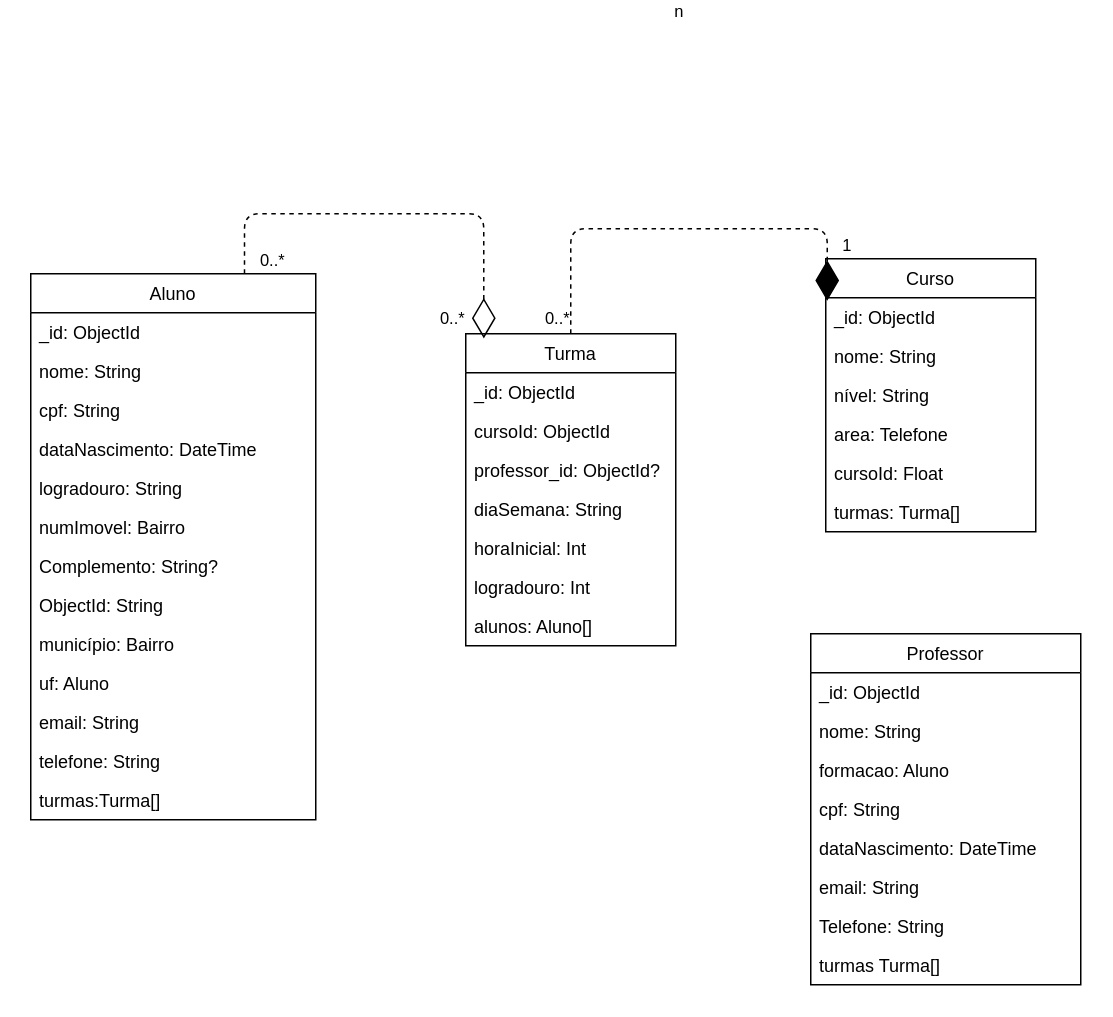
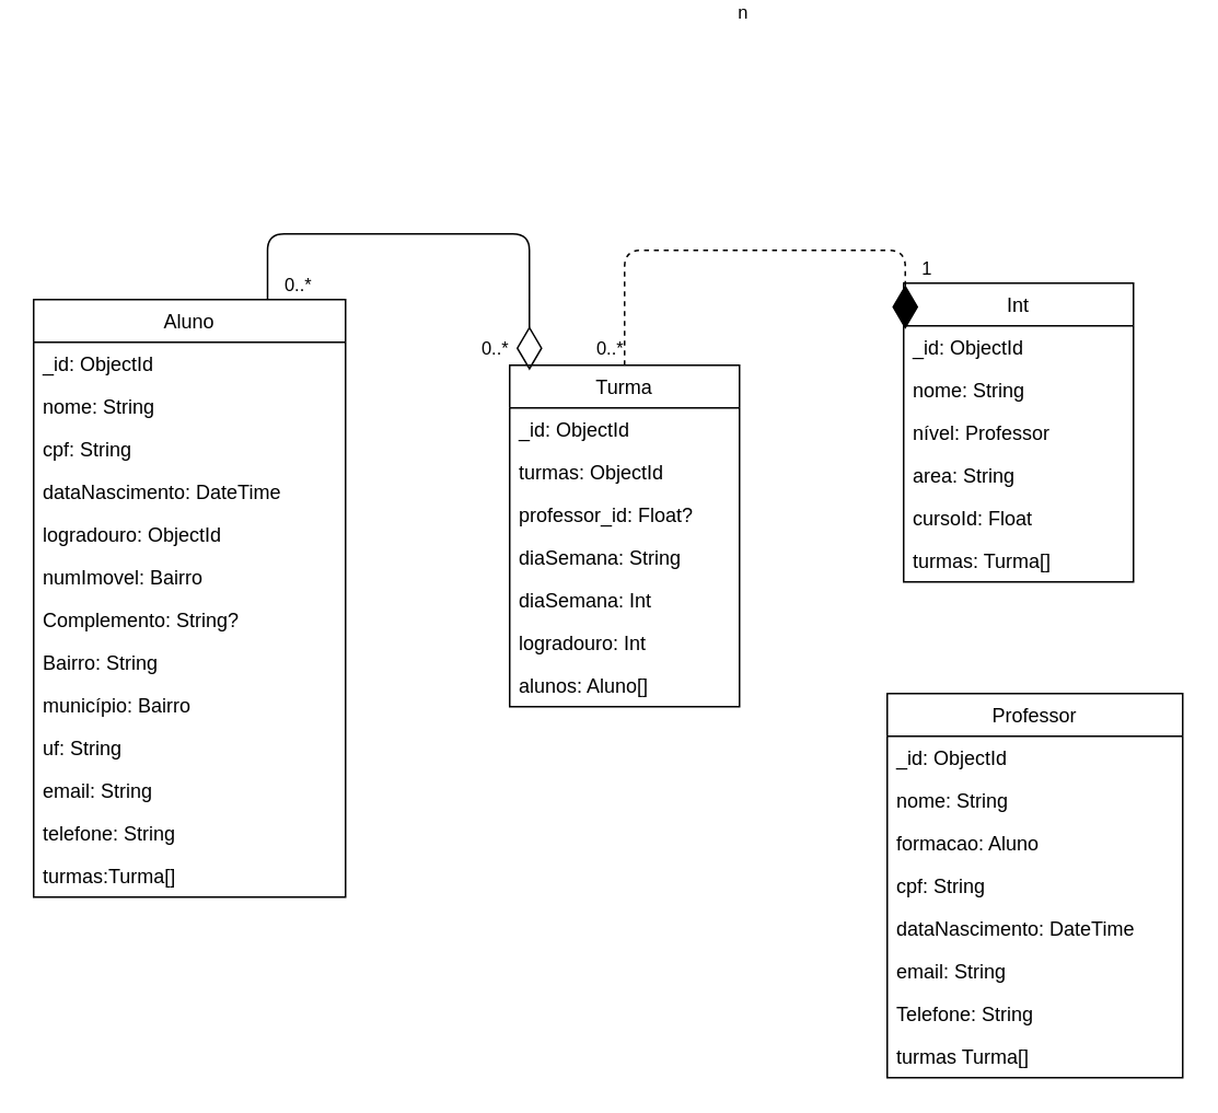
- <mxCell id="44" value="" style="endArrow=diamondThin;endFill=0;endSize=24;html=1;edgeStyle=orthogonalEdgeStyle;entryX=0.086;entryY=0.015;entryDx=0;entryDy=0;entryPerimeter=0;exitX=0.75;exitY=0;exitDx=0;exitDy=0;dashed=1;" parent="1" source="2" target="32" edge="1"><mxGeometry width="160" relative="1" as="geometry"><mxPoint x="170" y="20" as="sourcePoint" /><mxPoint x="344" y="60" as="targetPoint" /><Array as="points"><mxPoint x="163" y="20" /><mxPoint x="322" y="20" /></Array></mxGeometry></mxCell>
+ <mxCell id="44" value="" style="endArrow=diamondThin;endFill=0;endSize=24;html=1;edgeStyle=orthogonalEdgeStyle;entryX=0.086;entryY=0.015;entryDx=0;entryDy=0;entryPerimeter=0;exitX=0.75;exitY=0;exitDx=0;exitDy=0;" parent="1" source="2" target="32" edge="1"><mxGeometry width="160" relative="1" as="geometry"><mxPoint x="170" y="20" as="sourcePoint" /><mxPoint x="344" y="60" as="targetPoint" /><Array as="points"><mxPoint x="163" y="20" /><mxPoint x="322" y="20" /></Array></mxGeometry></mxCell>
- <mxCell id="16" value="Curso" style="swimlane;fontStyle=0;childLayout=stackLayout;horizontal=1;startSize=26;fillColor=none;horizontalStack=0;resizeParent=1;resizeParentMax=0;resizeLast=0;collapsible=1;marginBottom=0;" parent="1" vertex="1"><mxGeometry x="550" y="50" width="140" height="182" as="geometry" /></mxCell>
+ <mxCell id="16" value="Int" style="swimlane;fontStyle=0;childLayout=stackLayout;horizontal=1;startSize=26;fillColor=none;horizontalStack=0;resizeParent=1;resizeParentMax=0;resizeLast=0;collapsible=1;marginBottom=0;" parent="1" vertex="1"><mxGeometry x="550" y="50" width="140" height="182" as="geometry" /></mxCell>
- <mxCell id="19" value="nível: String" style="text;strokeColor=none;fillColor=none;align=left;verticalAlign=top;spacingLeft=4;spacingRight=4;overflow=hidden;rotatable=0;points=[[0,0.5],[1,0.5]];portConstraint=eastwest;" parent="16" vertex="1"><mxGeometry y="78" width="140" height="26" as="geometry" /></mxCell>
+ <mxCell id="19" value="nível: Professor" style="text;strokeColor=none;fillColor=none;align=left;verticalAlign=top;spacingLeft=4;spacingRight=4;overflow=hidden;rotatable=0;points=[[0,0.5],[1,0.5]];portConstraint=eastwest;" parent="16" vertex="1"><mxGeometry y="78" width="140" height="26" as="geometry" /></mxCell>
- <mxCell id="34" value="cursoId: ObjectId" style="text;strokeColor=none;fillColor=none;align=left;verticalAlign=top;spacingLeft=4;spacingRight=4;overflow=hidden;rotatable=0;points=[[0,0.5],[1,0.5]];portConstraint=eastwest;" parent="32" vertex="1"><mxGeometry y="52" width="140" height="26" as="geometry" /></mxCell>
+ <mxCell id="34" value="turmas: ObjectId" style="text;strokeColor=none;fillColor=none;align=left;verticalAlign=top;spacingLeft=4;spacingRight=4;overflow=hidden;rotatable=0;points=[[0,0.5],[1,0.5]];portConstraint=eastwest;" parent="32" vertex="1"><mxGeometry y="52" width="140" height="26" as="geometry" /></mxCell>
- <mxCell id="20" value="area: Telefone" style="text;strokeColor=none;fillColor=none;align=left;verticalAlign=top;spacingLeft=4;spacingRight=4;overflow=hidden;rotatable=0;points=[[0,0.5],[1,0.5]];portConstraint=eastwest;" parent="16" vertex="1"><mxGeometry y="104" width="140" height="26" as="geometry" /></mxCell>
+ <mxCell id="20" value="area: String" style="text;strokeColor=none;fillColor=none;align=left;verticalAlign=top;spacingLeft=4;spacingRight=4;overflow=hidden;rotatable=0;points=[[0,0.5],[1,0.5]];portConstraint=eastwest;" parent="16" vertex="1"><mxGeometry y="104" width="140" height="26" as="geometry" /></mxCell>
- <mxCell id="35" value="professor_id: ObjectId?" style="text;strokeColor=none;fillColor=none;align=left;verticalAlign=top;spacingLeft=4;spacingRight=4;overflow=hidden;rotatable=0;points=[[0,0.5],[1,0.5]];portConstraint=eastwest;" parent="32" vertex="1"><mxGeometry y="78" width="140" height="26" as="geometry" /></mxCell>
+ <mxCell id="35" value="professor_id: Float?" style="text;strokeColor=none;fillColor=none;align=left;verticalAlign=top;spacingLeft=4;spacingRight=4;overflow=hidden;rotatable=0;points=[[0,0.5],[1,0.5]];portConstraint=eastwest;" parent="32" vertex="1"><mxGeometry y="78" width="140" height="26" as="geometry" /></mxCell>
- <mxCell id="7" value="logradouro: String" style="text;strokeColor=none;fillColor=none;align=left;verticalAlign=top;spacingLeft=4;spacingRight=4;overflow=hidden;rotatable=0;points=[[0,0.5],[1,0.5]];portConstraint=eastwest;" parent="2" vertex="1"><mxGeometry y="130" width="190" height="26" as="geometry" /></mxCell>
+ <mxCell id="7" value="logradouro: ObjectId" style="text;strokeColor=none;fillColor=none;align=left;verticalAlign=top;spacingLeft=4;spacingRight=4;overflow=hidden;rotatable=0;points=[[0,0.5],[1,0.5]];portConstraint=eastwest;" parent="2" vertex="1"><mxGeometry y="130" width="190" height="26" as="geometry" /></mxCell>
- <mxCell id="37" value="horaInicial: Int" style="text;strokeColor=none;fillColor=none;align=left;verticalAlign=top;spacingLeft=4;spacingRight=4;overflow=hidden;rotatable=0;points=[[0,0.5],[1,0.5]];portConstraint=eastwest;" parent="32" vertex="1"><mxGeometry y="130" width="140" height="26" as="geometry" /></mxCell>
+ <mxCell id="37" value="diaSemana: Int" style="text;strokeColor=none;fillColor=none;align=left;verticalAlign=top;spacingLeft=4;spacingRight=4;overflow=hidden;rotatable=0;points=[[0,0.5],[1,0.5]];portConstraint=eastwest;" parent="32" vertex="1"><mxGeometry y="130" width="140" height="26" as="geometry" /></mxCell>
- <mxCell id="10" value="ObjectId: String" style="text;strokeColor=none;fillColor=none;align=left;verticalAlign=top;spacingLeft=4;spacingRight=4;overflow=hidden;rotatable=0;points=[[0,0.5],[1,0.5]];portConstraint=eastwest;" parent="2" vertex="1"><mxGeometry y="208" width="190" height="26" as="geometry" /></mxCell>
+ <mxCell id="10" value="Bairro: String" style="text;strokeColor=none;fillColor=none;align=left;verticalAlign=top;spacingLeft=4;spacingRight=4;overflow=hidden;rotatable=0;points=[[0,0.5],[1,0.5]];portConstraint=eastwest;" parent="2" vertex="1"><mxGeometry y="208" width="190" height="26" as="geometry" /></mxCell>
- <mxCell id="12" value="uf: Aluno" style="text;strokeColor=none;fillColor=none;align=left;verticalAlign=top;spacingLeft=4;spacingRight=4;overflow=hidden;rotatable=0;points=[[0,0.5],[1,0.5]];portConstraint=eastwest;" parent="2" vertex="1"><mxGeometry y="260" width="190" height="26" as="geometry" /></mxCell>
+ <mxCell id="12" value="uf: String" style="text;strokeColor=none;fillColor=none;align=left;verticalAlign=top;spacingLeft=4;spacingRight=4;overflow=hidden;rotatable=0;points=[[0,0.5],[1,0.5]];portConstraint=eastwest;" parent="2" vertex="1"><mxGeometry y="260" width="190" height="26" as="geometry" /></mxCell>
